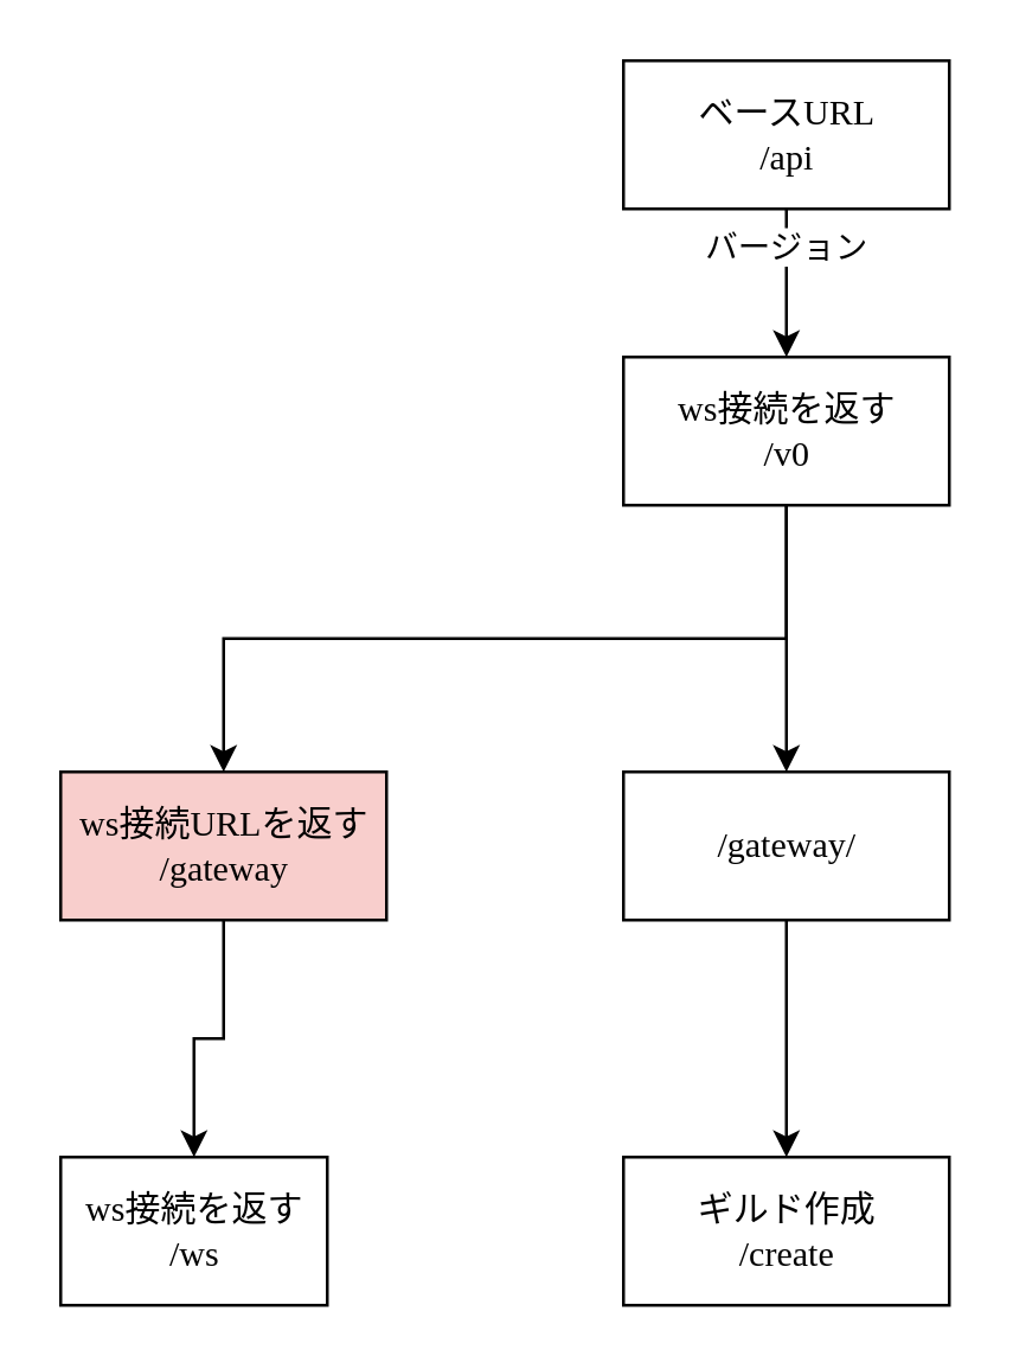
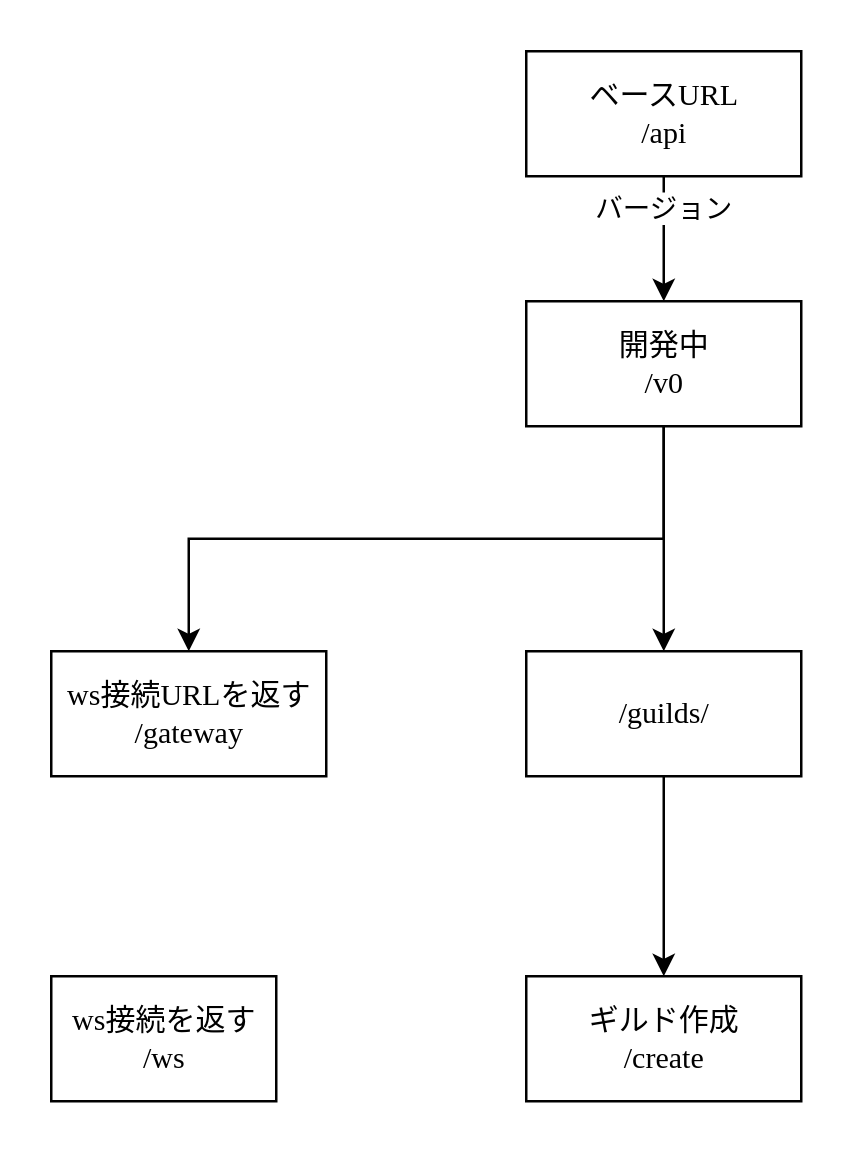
- <mxCell id="5" value="&lt;div&gt;ws接続を返す&lt;br&gt;&lt;/div&gt;&lt;div&gt;/v0&lt;/div&gt;" style="html=1;fontFamily=Garamond;" parent="1" vertex="1"><mxGeometry x="210" y="120" width="110" height="50" as="geometry" /></mxCell>
+ <mxCell id="5" value="&lt;div&gt;開発中&lt;br&gt;&lt;/div&gt;&lt;div&gt;/v0&lt;/div&gt;" style="html=1;fontFamily=Garamond;" parent="1" vertex="1"><mxGeometry x="210" y="120" width="110" height="50" as="geometry" /></mxCell>
- <mxCell id="8" value="&lt;div&gt;ws接続URLを返す&lt;br&gt;&lt;/div&gt;&lt;div&gt;/gateway&lt;/div&gt;" style="html=1;fontFamily=Garamond;fillColor=#f8cecc;" parent="1" vertex="1"><mxGeometry x="20" y="260" width="110" height="50" as="geometry" /></mxCell>
+ <mxCell id="8" value="&lt;div&gt;ws接続URLを返す&lt;br&gt;&lt;/div&gt;&lt;div&gt;/gateway&lt;/div&gt;" style="html=1;fontFamily=Garamond;" parent="1" vertex="1"><mxGeometry x="20" y="260" width="110" height="50" as="geometry" /></mxCell>
- <mxCell id="10" value="&lt;div&gt;/gateway/&lt;/div&gt;" style="html=1;fontFamily=Garamond;" parent="1" vertex="1"><mxGeometry x="210" y="260" width="110" height="50" as="geometry" /></mxCell>
+ <mxCell id="10" value="&lt;div&gt;/guilds/&lt;/div&gt;" style="html=1;fontFamily=Garamond;" parent="1" vertex="1"><mxGeometry x="210" y="260" width="110" height="50" as="geometry" /></mxCell>
- <mxCell id="7" style="edgeStyle=orthogonalEdgeStyle;rounded=0;orthogonalLoop=1;jettySize=auto;html=1;fontFamily=Garamond;" parent="1" source="8" target="12" edge="1"><mxGeometry relative="1" as="geometry" /></mxCell>
